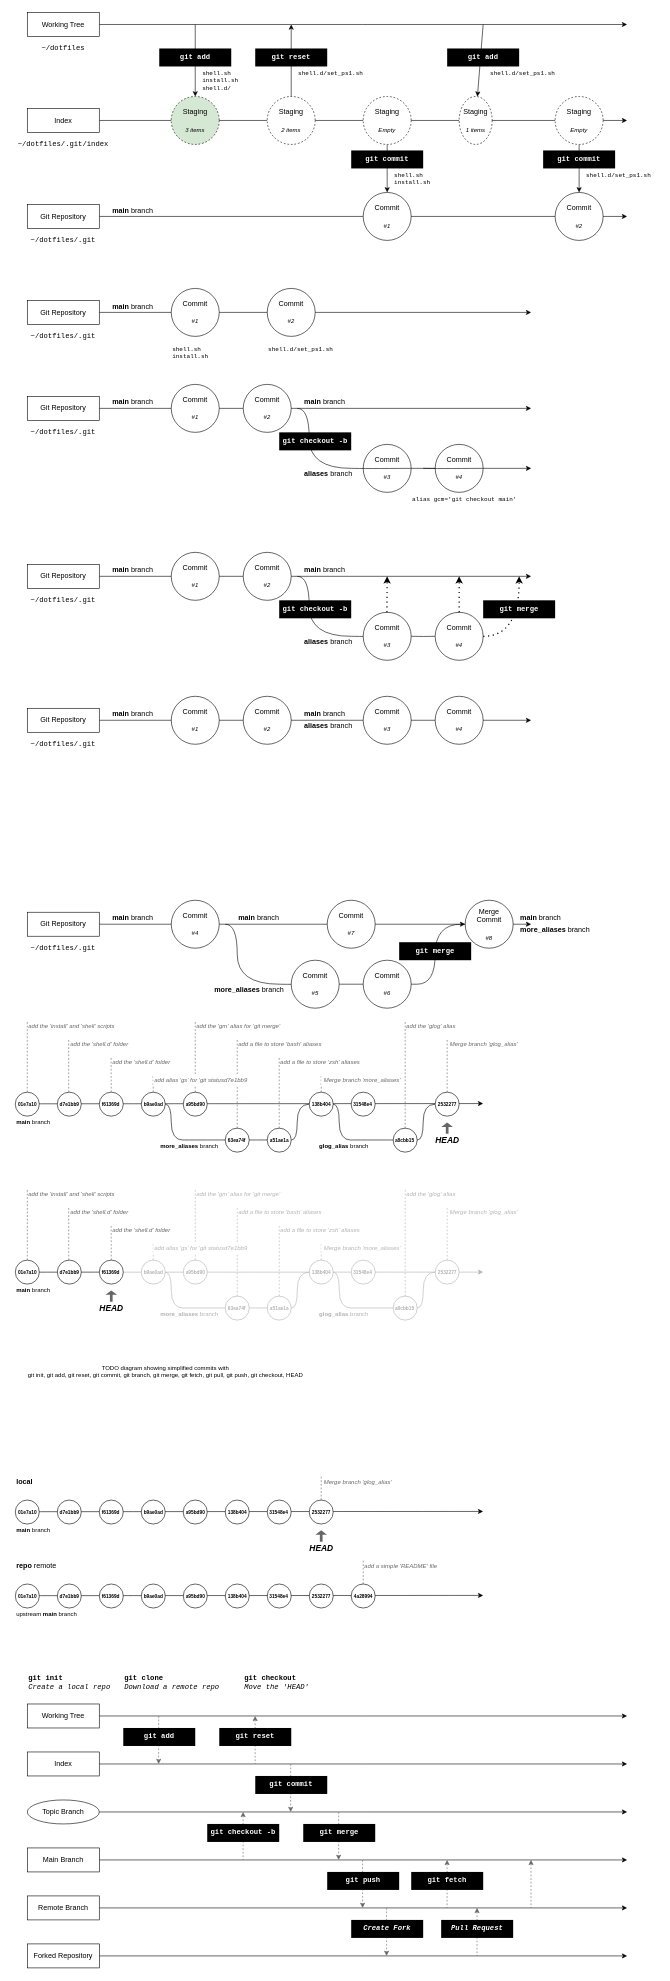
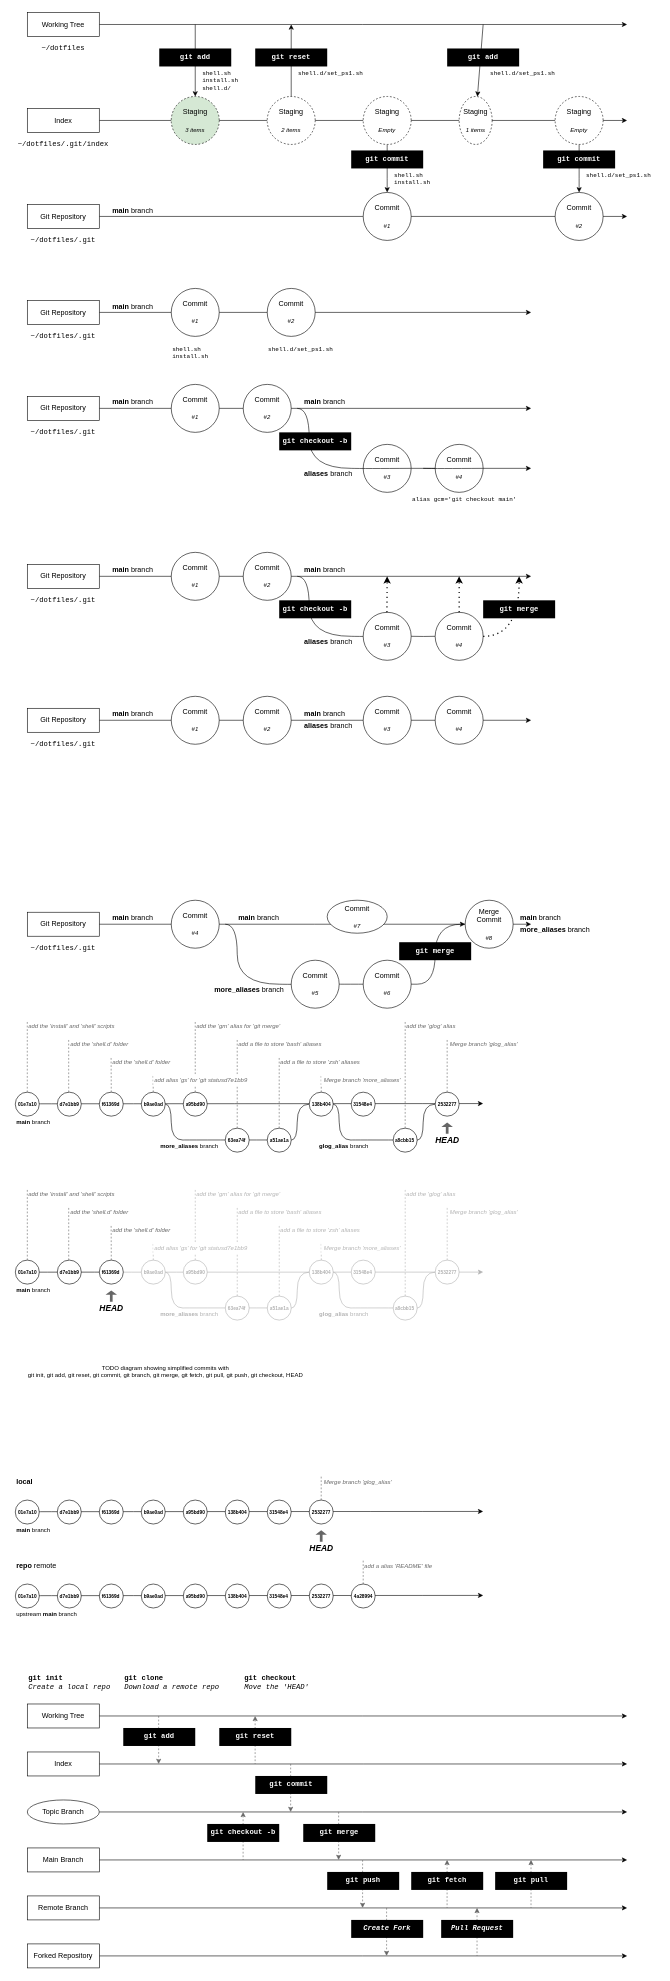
- <mxCell id="93" value="Commit&lt;br&gt;&lt;br&gt;&lt;font style=&quot;font-size: 10px&quot;&gt;&lt;i&gt;#7&lt;/i&gt;&lt;/font&gt;" style="ellipse;whiteSpace=wrap;html=1;fontFamily=Helvetica;strokeColor=#000000;align=center;" vertex="1" parent="1"><mxGeometry x="545" y="1500" width="80" height="80" as="geometry" /></mxCell>
+ <mxCell id="93" value="Commit&lt;br&gt;&lt;br&gt;&lt;font style=&quot;font-size: 10px&quot;&gt;&lt;i&gt;#7&lt;/i&gt;&lt;/font&gt;" style="ellipse;whiteSpace=wrap;html=1;fontFamily=Helvetica;strokeColor=#000000;align=center;" vertex="1" parent="1"><mxGeometry x="545" y="1500" width="100" height="55" as="geometry" /></mxCell>
- <mxCell id="255" value="add a simple 'README' file" style="text;html=1;align=left;verticalAlign=middle;resizable=0;points=[];autosize=1;strokeColor=none;fontFamily=Helvetica;fontSize=10;fontStyle=2;fontColor=#666666;" vertex="1" parent="1"><mxGeometry x="605" y="2600" width="140" height="20" as="geometry" /></mxCell>
+ <mxCell id="255" value="add a alias 'README' file" style="text;html=1;align=left;verticalAlign=middle;resizable=0;points=[];autosize=1;strokeColor=none;fontFamily=Helvetica;fontSize=10;fontStyle=2;fontColor=#666666;" vertex="1" parent="1"><mxGeometry x="605" y="2600" width="140" height="20" as="geometry" /></mxCell>
+ <mxCell id="285" value="&lt;span style=&quot;color: rgb(255 , 255 , 255) ; font-family: &amp;#34;courier new&amp;#34; ; font-size: 12px&quot;&gt;git pull&lt;/span&gt;" style="rounded=0;whiteSpace=wrap;html=1;dashed=1;fontFamily=Helvetica;fontSize=10;align=center;fillColor=#000000;fontStyle=1;strokeColor=none;" vertex="1" parent="1"><mxGeometry x="825" y="3120" width="120" height="30" as="geometry" /></mxCell>
